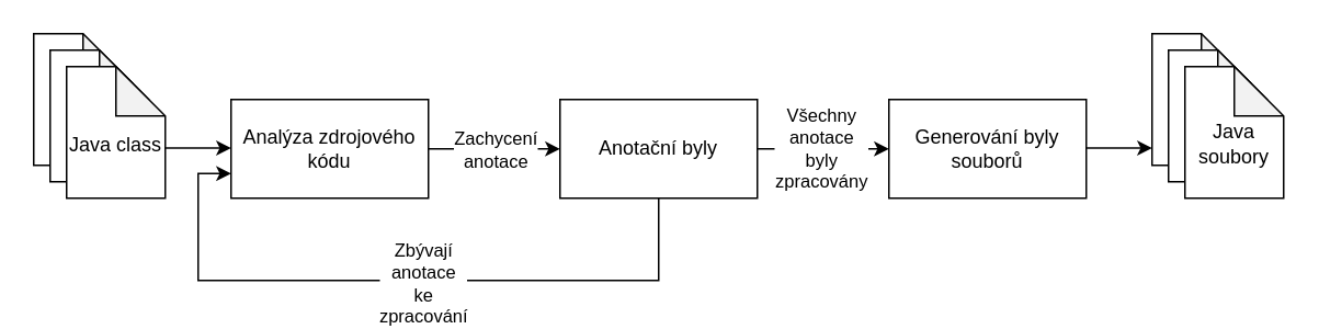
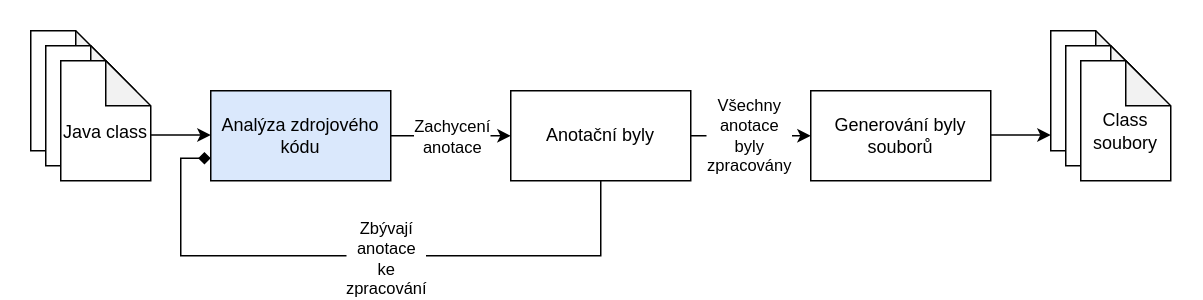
- <mxCell id="7" value="&lt;br&gt;Java&lt;br&gt;soubory" style="shape=note;whiteSpace=wrap;html=1;backgroundOutline=1;darkOpacity=0.05;" vertex="1" parent="1"><mxGeometry x="720" y="40" width="60" height="80" as="geometry" /></mxCell>
+ <mxCell id="7" value="&lt;br&gt;Class&lt;br&gt;soubory" style="shape=note;whiteSpace=wrap;html=1;backgroundOutline=1;darkOpacity=0.05;" vertex="1" parent="1"><mxGeometry x="720" y="40" width="60" height="80" as="geometry" /></mxCell>
- <mxCell id="8" value="Analýza zdrojového kódu" style="rounded=0;whiteSpace=wrap;html=1;" vertex="1" parent="1"><mxGeometry x="140" y="60" width="120" height="60" as="geometry" /></mxCell>
+ <mxCell id="8" value="Analýza zdrojového kódu" style="rounded=0;whiteSpace=wrap;html=1;fillColor=#dae8fc;" vertex="1" parent="1"><mxGeometry x="140" y="60" width="120" height="60" as="geometry" /></mxCell>
- <mxCell id="9" style="edgeStyle=orthogonalEdgeStyle;rounded=0;orthogonalLoop=1;jettySize=auto;html=1;exitX=0.5;exitY=1;exitDx=0;exitDy=0;entryX=0;entryY=0.75;entryDx=0;entryDy=0;" edge="1" parent="1" source="11" target="8"><mxGeometry relative="1" as="geometry"><Array as="points"><mxPoint x="400" y="170" /><mxPoint x="120" y="170" /><mxPoint x="120" y="105" /></Array></mxGeometry></mxCell>
+ <mxCell id="9" style="edgeStyle=orthogonalEdgeStyle;rounded=0;orthogonalLoop=1;jettySize=auto;html=1;exitX=0.5;exitY=1;exitDx=0;exitDy=0;entryX=0;entryY=0.75;entryDx=0;entryDy=0;endArrow=diamond;" edge="1" parent="1" source="11" target="8"><mxGeometry relative="1" as="geometry"><Array as="points"><mxPoint x="400" y="170" /><mxPoint x="120" y="170" /><mxPoint x="120" y="105" /></Array></mxGeometry></mxCell>
